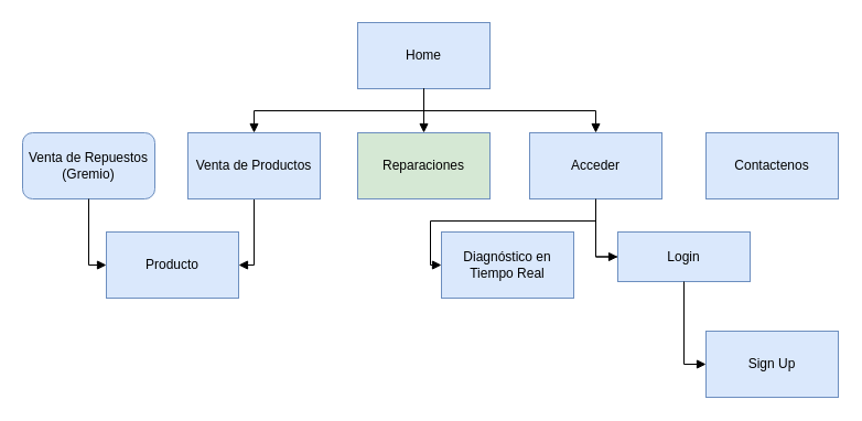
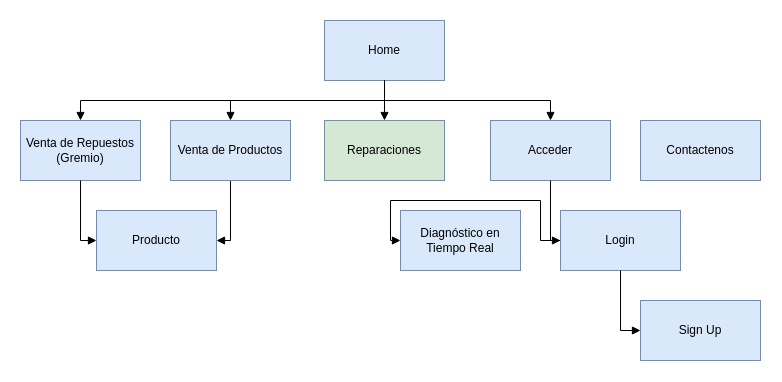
+ <mxCell id="13" value="" style="endArrow=none;html=1;shadow=0;strokeColor=#000000;entryX=0.5;entryY=1;entryDx=0;entryDy=0;exitX=0.5;exitY=0;exitDx=0;exitDy=0;rounded=0;edgeStyle=orthogonalEdgeStyle;elbow=vertical;startArrow=block;startFill=1;" parent="1" source="12" target="2" edge="1"><mxGeometry width="50" height="50" relative="1" as="geometry"><mxPoint x="150" y="100" as="sourcePoint" /><mxPoint x="200" y="50" as="targetPoint" /></mxGeometry></mxCell>
- <mxCell id="12" value="Venta de Repuestos&lt;br&gt;(Gremio)" style="whiteSpace=wrap;html=1;fillColor=#dae8fc;strokeColor=#6c8ebf;rounded=1;" parent="1" vertex="1"><mxGeometry x="20" y="120" width="120" height="60" as="geometry" /></mxCell>
+ <mxCell id="12" value="Venta de Repuestos&lt;br&gt;(Gremio)" style="rounded=0;whiteSpace=wrap;html=1;fillColor=#dae8fc;strokeColor=#6c8ebf;" parent="1" vertex="1"><mxGeometry x="20" y="120" width="120" height="60" as="geometry" /></mxCell>
- <mxCell id="3" value="Acceder" style="rounded=0;whiteSpace=wrap;html=1;fillColor=#dae8fc;strokeColor=#6c8ebf;" parent="1" vertex="1"><mxGeometry x="480" y="120" width="120" height="60" as="geometry" /></mxCell>
+ <mxCell id="3" value="Acceder" style="rounded=0;whiteSpace=wrap;html=1;fillColor=#dae8fc;strokeColor=#6c8ebf;" parent="1" vertex="1"><mxGeometry x="490" y="120" width="120" height="60" as="geometry" /></mxCell>
- <mxCell id="14" value="Login" style="rounded=0;whiteSpace=wrap;html=1;fillColor=#dae8fc;strokeColor=#6c8ebf;" parent="1" vertex="1"><mxGeometry x="560" y="210" width="120" height="45" as="geometry" /></mxCell>
+ <mxCell id="14" value="Login" style="rounded=0;whiteSpace=wrap;html=1;fillColor=#dae8fc;strokeColor=#6c8ebf;" parent="1" vertex="1"><mxGeometry x="560" y="210" width="120" height="60" as="geometry" /></mxCell>
